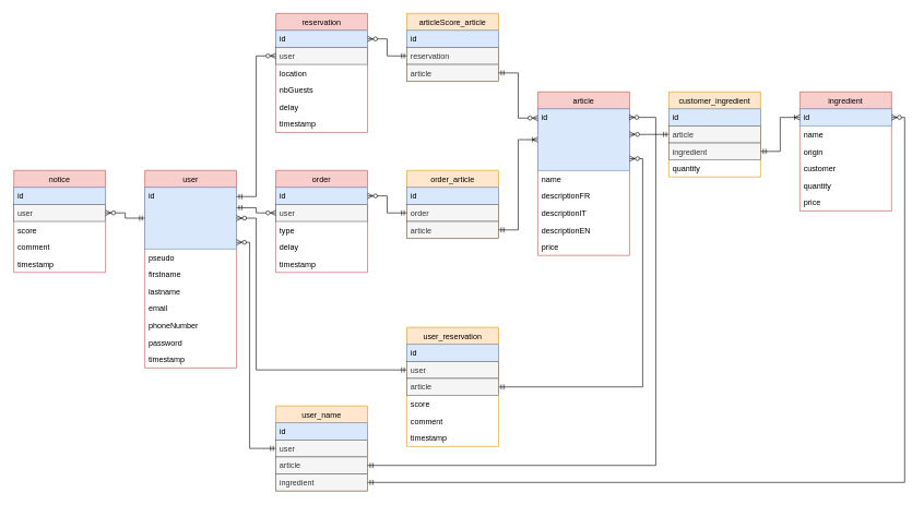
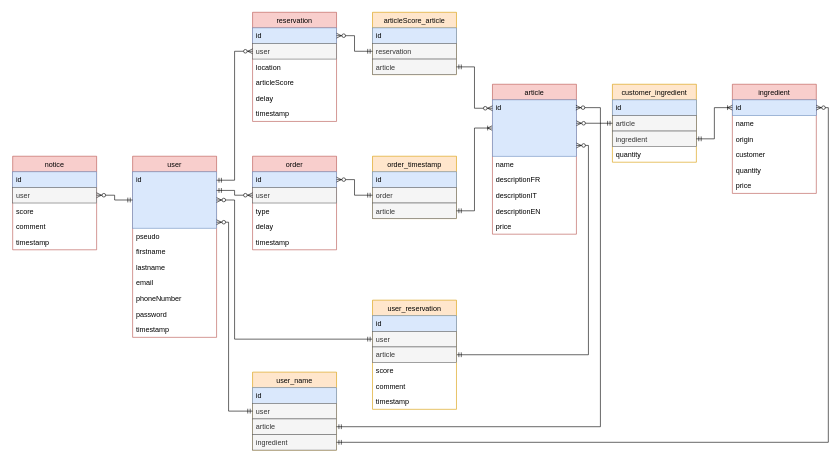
- <mxCell id="27" value="nbGuests" style="text;strokeColor=none;fillColor=none;align=left;verticalAlign=top;spacingLeft=4;spacingRight=4;overflow=hidden;rotatable=0;points=[[0,0.5],[1,0.5]];portConstraint=eastwest;" vertex="1" parent="23"><mxGeometry y="104" width="140" height="26" as="geometry" /></mxCell>
+ <mxCell id="27" value="articleScore" style="text;strokeColor=none;fillColor=none;align=left;verticalAlign=top;spacingLeft=4;spacingRight=4;overflow=hidden;rotatable=0;points=[[0,0.5],[1,0.5]];portConstraint=eastwest;" vertex="1" parent="23"><mxGeometry y="104" width="140" height="26" as="geometry" /></mxCell>
- <mxCell id="8" value="order_article" style="swimlane;fontStyle=0;childLayout=stackLayout;horizontal=1;startSize=26;fillColor=#ffe6cc;horizontalStack=0;resizeParent=1;resizeParentMax=0;resizeLast=0;collapsible=1;marginBottom=0;strokeColor=#d79b00;" vertex="1" parent="1"><mxGeometry x="620" y="260" width="140" height="104" as="geometry" /></mxCell>
+ <mxCell id="8" value="order_timestamp" style="swimlane;fontStyle=0;childLayout=stackLayout;horizontal=1;startSize=26;fillColor=#ffe6cc;horizontalStack=0;resizeParent=1;resizeParentMax=0;resizeLast=0;collapsible=1;marginBottom=0;strokeColor=#d79b00;" vertex="1" parent="1"><mxGeometry x="620" y="260" width="140" height="104" as="geometry" /></mxCell>
